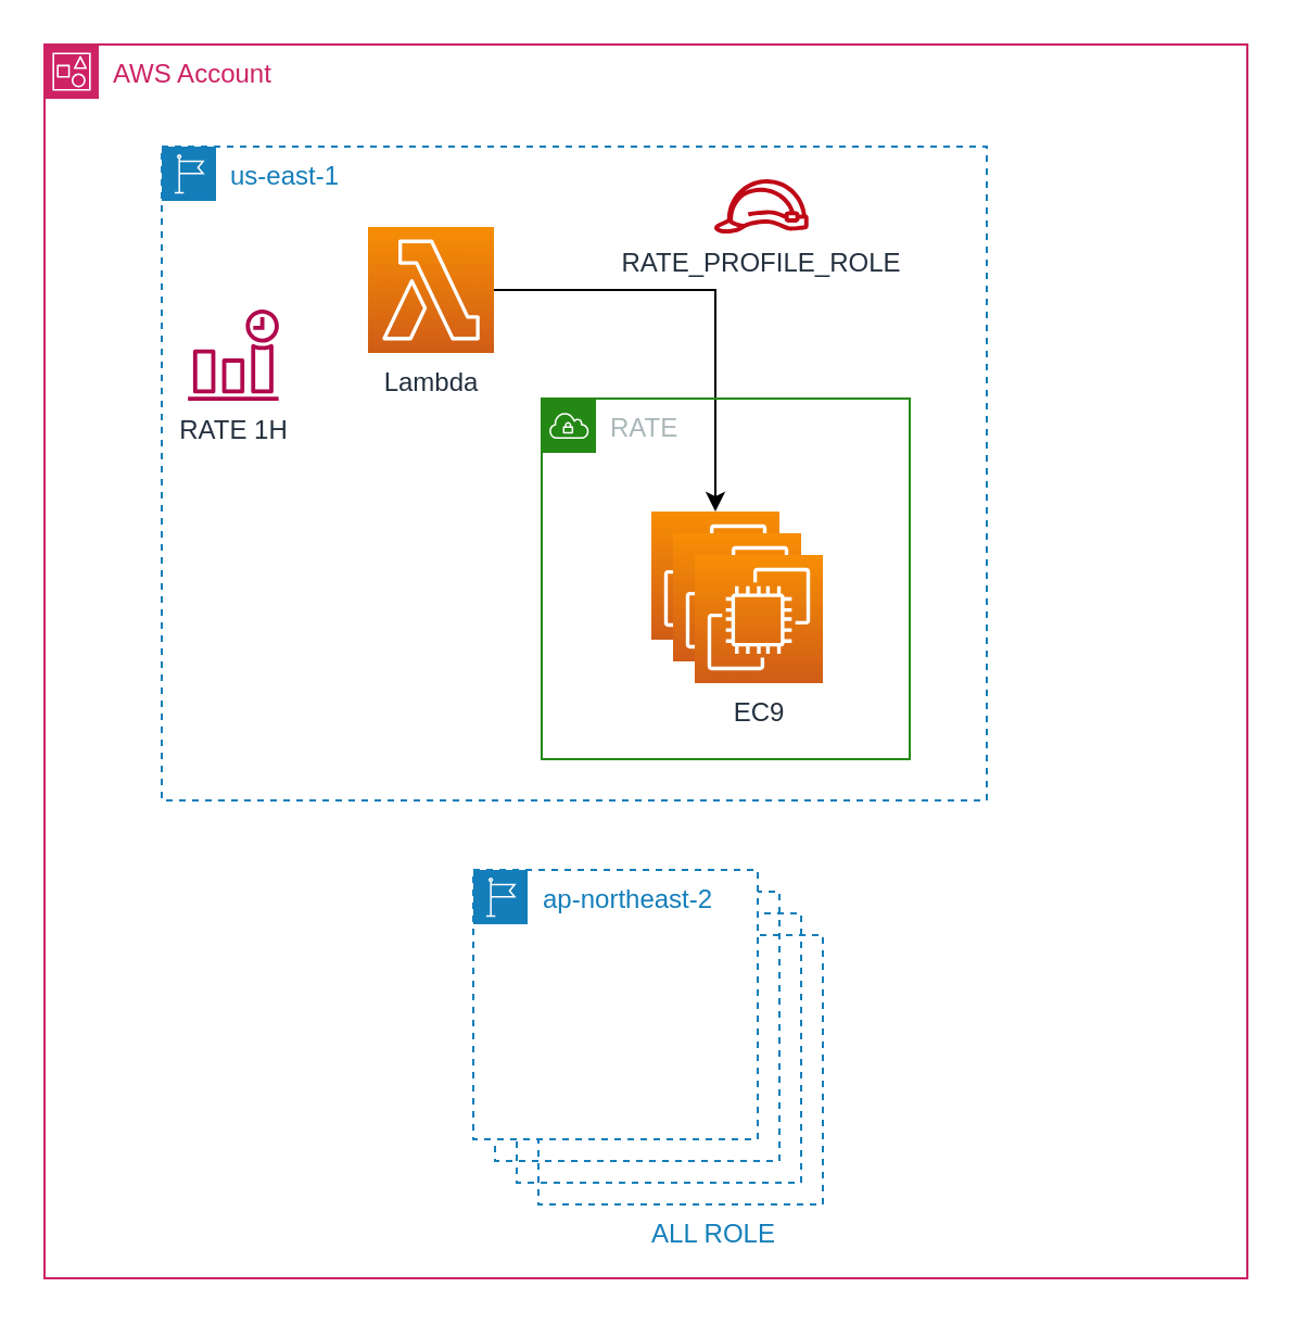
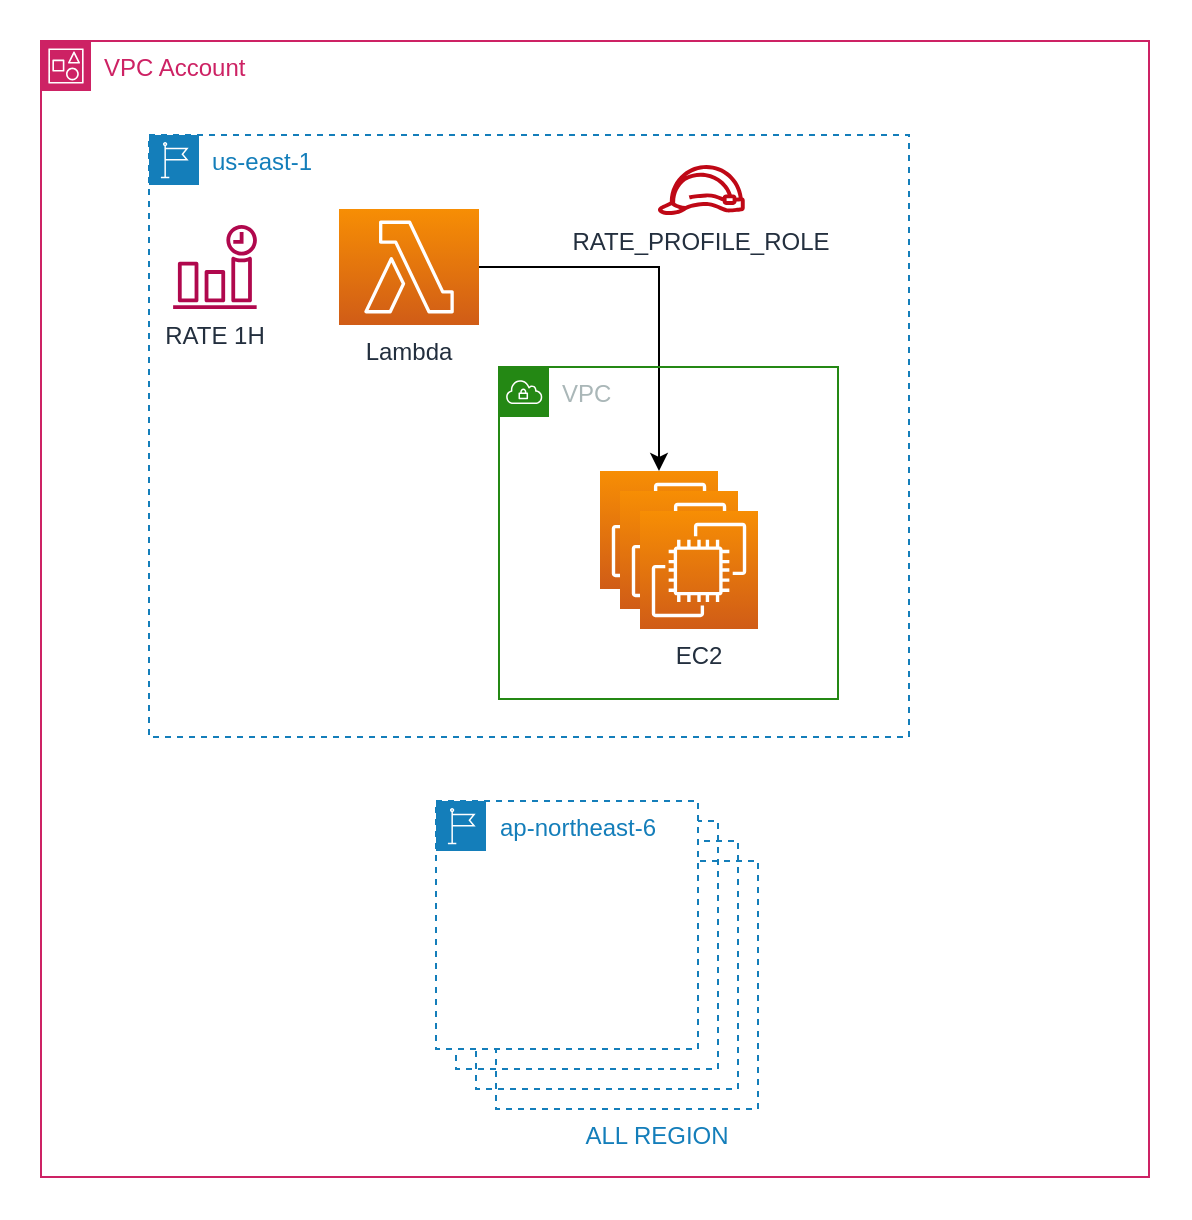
- <mxCell id="2" value="AWS Account" style="points=[[0,0],[0.25,0],[0.5,0],[0.75,0],[1,0],[1,0.25],[1,0.5],[1,0.75],[1,1],[0.75,1],[0.5,1],[0.25,1],[0,1],[0,0.75],[0,0.5],[0,0.25]];outlineConnect=0;gradientColor=none;html=1;whiteSpace=wrap;fontSize=12;fontStyle=0;container=1;pointerEvents=0;collapsible=0;recursiveResize=0;shape=mxgraph.aws4.group;grIcon=mxgraph.aws4.group_account;strokeColor=#CD2264;fillColor=none;verticalAlign=top;align=left;spacingLeft=30;fontColor=#CD2264;dashed=0;" vertex="1" parent="1"><mxGeometry x="20" y="20" width="554" height="568" as="geometry" /></mxCell>
+ <mxCell id="2" value="VPC Account" style="points=[[0,0],[0.25,0],[0.5,0],[0.75,0],[1,0],[1,0.25],[1,0.5],[1,0.75],[1,1],[0.75,1],[0.5,1],[0.25,1],[0,1],[0,0.75],[0,0.5],[0,0.25]];outlineConnect=0;gradientColor=none;html=1;whiteSpace=wrap;fontSize=12;fontStyle=0;container=1;pointerEvents=0;collapsible=0;recursiveResize=0;shape=mxgraph.aws4.group;grIcon=mxgraph.aws4.group_account;strokeColor=#CD2264;fillColor=none;verticalAlign=top;align=left;spacingLeft=30;fontColor=#CD2264;dashed=0;" vertex="1" parent="1"><mxGeometry x="20" y="20" width="554" height="568" as="geometry" /></mxCell>
- <mxCell id="5" value="Lambda" style="sketch=0;points=[[0,0,0],[0.25,0,0],[0.5,0,0],[0.75,0,0],[1,0,0],[0,1,0],[0.25,1,0],[0.5,1,0],[0.75,1,0],[1,1,0],[0,0.25,0],[0,0.5,0],[0,0.75,0],[1,0.25,0],[1,0.5,0],[1,0.75,0]];outlineConnect=0;fontColor=#232F3E;gradientColor=#F78E04;gradientDirection=north;fillColor=#D05C17;strokeColor=#ffffff;dashed=0;verticalLabelPosition=bottom;verticalAlign=top;align=center;html=1;fontSize=12;fontStyle=0;aspect=fixed;shape=mxgraph.aws4.resourceIcon;resIcon=mxgraph.aws4.lambda;" vertex="1" parent="3"><mxGeometry x="95" y="37" width="58" height="58" as="geometry" /></mxCell>
+ <mxCell id="5" value="Lambda" style="sketch=0;points=[[0,0,0],[0.25,0,0],[0.5,0,0],[0.75,0,0],[1,0,0],[0,1,0],[0.25,1,0],[0.5,1,0],[0.75,1,0],[1,1,0],[0,0.25,0],[0,0.5,0],[0,0.75,0],[1,0.25,0],[1,0.5,0],[1,0.75,0]];outlineConnect=0;fontColor=#232F3E;gradientColor=#F78E04;gradientDirection=north;fillColor=#D05C17;strokeColor=#ffffff;dashed=0;verticalLabelPosition=bottom;verticalAlign=top;align=center;html=1;fontSize=12;fontStyle=0;aspect=fixed;shape=mxgraph.aws4.resourceIcon;resIcon=mxgraph.aws4.lambda;" vertex="1" parent="3"><mxGeometry x="95" y="37" width="70" height="58" as="geometry" /></mxCell>
- <mxCell id="11" value="RATE 1H" style="sketch=0;outlineConnect=0;fontColor=#232F3E;gradientColor=none;fillColor=#B0084D;strokeColor=none;dashed=0;verticalLabelPosition=bottom;verticalAlign=top;align=center;html=1;fontSize=12;fontStyle=0;aspect=fixed;pointerEvents=1;shape=mxgraph.aws4.event_time_based;" vertex="1" parent="3"><mxGeometry x="12" y="75" width="42" height="42" as="geometry" /></mxCell>
+ <mxCell id="11" value="RATE 1H" style="sketch=0;outlineConnect=0;fontColor=#232F3E;gradientColor=none;fillColor=#B0084D;strokeColor=none;dashed=0;verticalLabelPosition=bottom;verticalAlign=top;align=center;html=1;fontSize=12;fontStyle=0;aspect=fixed;pointerEvents=1;shape=mxgraph.aws4.event_time_based;" vertex="1" parent="3"><mxGeometry x="12" y="45" width="42" height="42" as="geometry" /></mxCell>
- <mxCell id="6" value="RATE" style="points=[[0,0],[0.25,0],[0.5,0],[0.75,0],[1,0],[1,0.25],[1,0.5],[1,0.75],[1,1],[0.75,1],[0.5,1],[0.25,1],[0,1],[0,0.75],[0,0.5],[0,0.25]];outlineConnect=0;gradientColor=none;html=1;whiteSpace=wrap;fontSize=12;fontStyle=0;container=1;pointerEvents=0;collapsible=0;recursiveResize=0;shape=mxgraph.aws4.group;grIcon=mxgraph.aws4.group_vpc;strokeColor=#248814;fillColor=none;verticalAlign=top;align=left;spacingLeft=30;fontColor=#AAB7B8;dashed=0;" vertex="1" parent="3"><mxGeometry x="175" y="116" width="169.5" height="166" as="geometry" /></mxCell>
+ <mxCell id="6" value="VPC" style="points=[[0,0],[0.25,0],[0.5,0],[0.75,0],[1,0],[1,0.25],[1,0.5],[1,0.75],[1,1],[0.75,1],[0.5,1],[0.25,1],[0,1],[0,0.75],[0,0.5],[0,0.25]];outlineConnect=0;gradientColor=none;html=1;whiteSpace=wrap;fontSize=12;fontStyle=0;container=1;pointerEvents=0;collapsible=0;recursiveResize=0;shape=mxgraph.aws4.group;grIcon=mxgraph.aws4.group_vpc;strokeColor=#248814;fillColor=none;verticalAlign=top;align=left;spacingLeft=30;fontColor=#AAB7B8;dashed=0;" vertex="1" parent="3"><mxGeometry x="175" y="116" width="169.5" height="166" as="geometry" /></mxCell>
- <mxCell id="9" value="EC9" style="sketch=0;points=[[0,0,0],[0.25,0,0],[0.5,0,0],[0.75,0,0],[1,0,0],[0,1,0],[0.25,1,0],[0.5,1,0],[0.75,1,0],[1,1,0],[0,0.25,0],[0,0.5,0],[0,0.75,0],[1,0.25,0],[1,0.5,0],[1,0.75,0]];outlineConnect=0;fontColor=#232F3E;gradientColor=#F78E04;gradientDirection=north;fillColor=#D05C17;strokeColor=#ffffff;dashed=0;verticalLabelPosition=bottom;verticalAlign=top;align=center;html=1;fontSize=12;fontStyle=0;aspect=fixed;shape=mxgraph.aws4.resourceIcon;resIcon=mxgraph.aws4.ec2;" vertex="1" parent="6"><mxGeometry x="70.5" y="72" width="59" height="59" as="geometry" /></mxCell>
+ <mxCell id="9" value="EC2" style="sketch=0;points=[[0,0,0],[0.25,0,0],[0.5,0,0],[0.75,0,0],[1,0,0],[0,1,0],[0.25,1,0],[0.5,1,0],[0.75,1,0],[1,1,0],[0,0.25,0],[0,0.5,0],[0,0.75,0],[1,0.25,0],[1,0.5,0],[1,0.75,0]];outlineConnect=0;fontColor=#232F3E;gradientColor=#F78E04;gradientDirection=north;fillColor=#D05C17;strokeColor=#ffffff;dashed=0;verticalLabelPosition=bottom;verticalAlign=top;align=center;html=1;fontSize=12;fontStyle=0;aspect=fixed;shape=mxgraph.aws4.resourceIcon;resIcon=mxgraph.aws4.ec2;" vertex="1" parent="6"><mxGeometry x="70.5" y="72" width="59" height="59" as="geometry" /></mxCell>
- <mxCell id="15" value="&lt;font color=&quot;#147eba&quot;&gt;ap-northeast-2&lt;/font&gt;" style="points=[[0,0],[0.25,0],[0.5,0],[0.75,0],[1,0],[1,0.25],[1,0.5],[1,0.75],[1,1],[0.75,1],[0.5,1],[0.25,1],[0,1],[0,0.75],[0,0.5],[0,0.25]];outlineConnect=0;html=1;whiteSpace=wrap;fontSize=12;fontStyle=0;container=1;pointerEvents=0;collapsible=0;recursiveResize=0;shape=mxgraph.aws4.group;grIcon=mxgraph.aws4.group_region;verticalAlign=top;align=left;spacingLeft=30;dashed=1;strokeColor=#147EBA;" vertex="1" parent="2"><mxGeometry x="197.5" y="380" width="131" height="124" as="geometry" /></mxCell>
+ <mxCell id="15" value="&lt;font color=&quot;#147eba&quot;&gt;ap-northeast-6&lt;/font&gt;" style="points=[[0,0],[0.25,0],[0.5,0],[0.75,0],[1,0],[1,0.25],[1,0.5],[1,0.75],[1,1],[0.75,1],[0.5,1],[0.25,1],[0,1],[0,0.75],[0,0.5],[0,0.25]];outlineConnect=0;html=1;whiteSpace=wrap;fontSize=12;fontStyle=0;container=1;pointerEvents=0;collapsible=0;recursiveResize=0;shape=mxgraph.aws4.group;grIcon=mxgraph.aws4.group_region;verticalAlign=top;align=left;spacingLeft=30;dashed=1;strokeColor=#147EBA;" vertex="1" parent="2"><mxGeometry x="197.5" y="380" width="131" height="124" as="geometry" /></mxCell>
- <mxCell id="12" value="ALL ROLE" style="points=[[0,0],[0.25,0],[0.5,0],[0.75,0],[1,0],[1,0.25],[1,0.5],[1,0.75],[1,1],[0.75,1],[0.5,1],[0.25,1],[0,1],[0,0.75],[0,0.5],[0,0.25]];outlineConnect=0;gradientColor=none;html=1;whiteSpace=wrap;fontSize=12;fontStyle=0;container=1;pointerEvents=0;collapsible=0;recursiveResize=0;shape=mxgraph.aws4.group;grIcon=mxgraph.aws4.group_region;strokeColor=#147EBA;fillColor=none;verticalAlign=top;align=center;spacingLeft=30;fontColor=#147EBA;dashed=1;labelPosition=center;verticalLabelPosition=bottom;" vertex="1" parent="2"><mxGeometry x="227.5" y="410" width="131" height="124" as="geometry" /></mxCell>
+ <mxCell id="12" value="ALL REGION" style="points=[[0,0],[0.25,0],[0.5,0],[0.75,0],[1,0],[1,0.25],[1,0.5],[1,0.75],[1,1],[0.75,1],[0.5,1],[0.25,1],[0,1],[0,0.75],[0,0.5],[0,0.25]];outlineConnect=0;gradientColor=none;html=1;whiteSpace=wrap;fontSize=12;fontStyle=0;container=1;pointerEvents=0;collapsible=0;recursiveResize=0;shape=mxgraph.aws4.group;grIcon=mxgraph.aws4.group_region;strokeColor=#147EBA;fillColor=none;verticalAlign=top;align=center;spacingLeft=30;fontColor=#147EBA;dashed=1;labelPosition=center;verticalLabelPosition=bottom;" vertex="1" parent="2"><mxGeometry x="227.5" y="410" width="131" height="124" as="geometry" /></mxCell>
